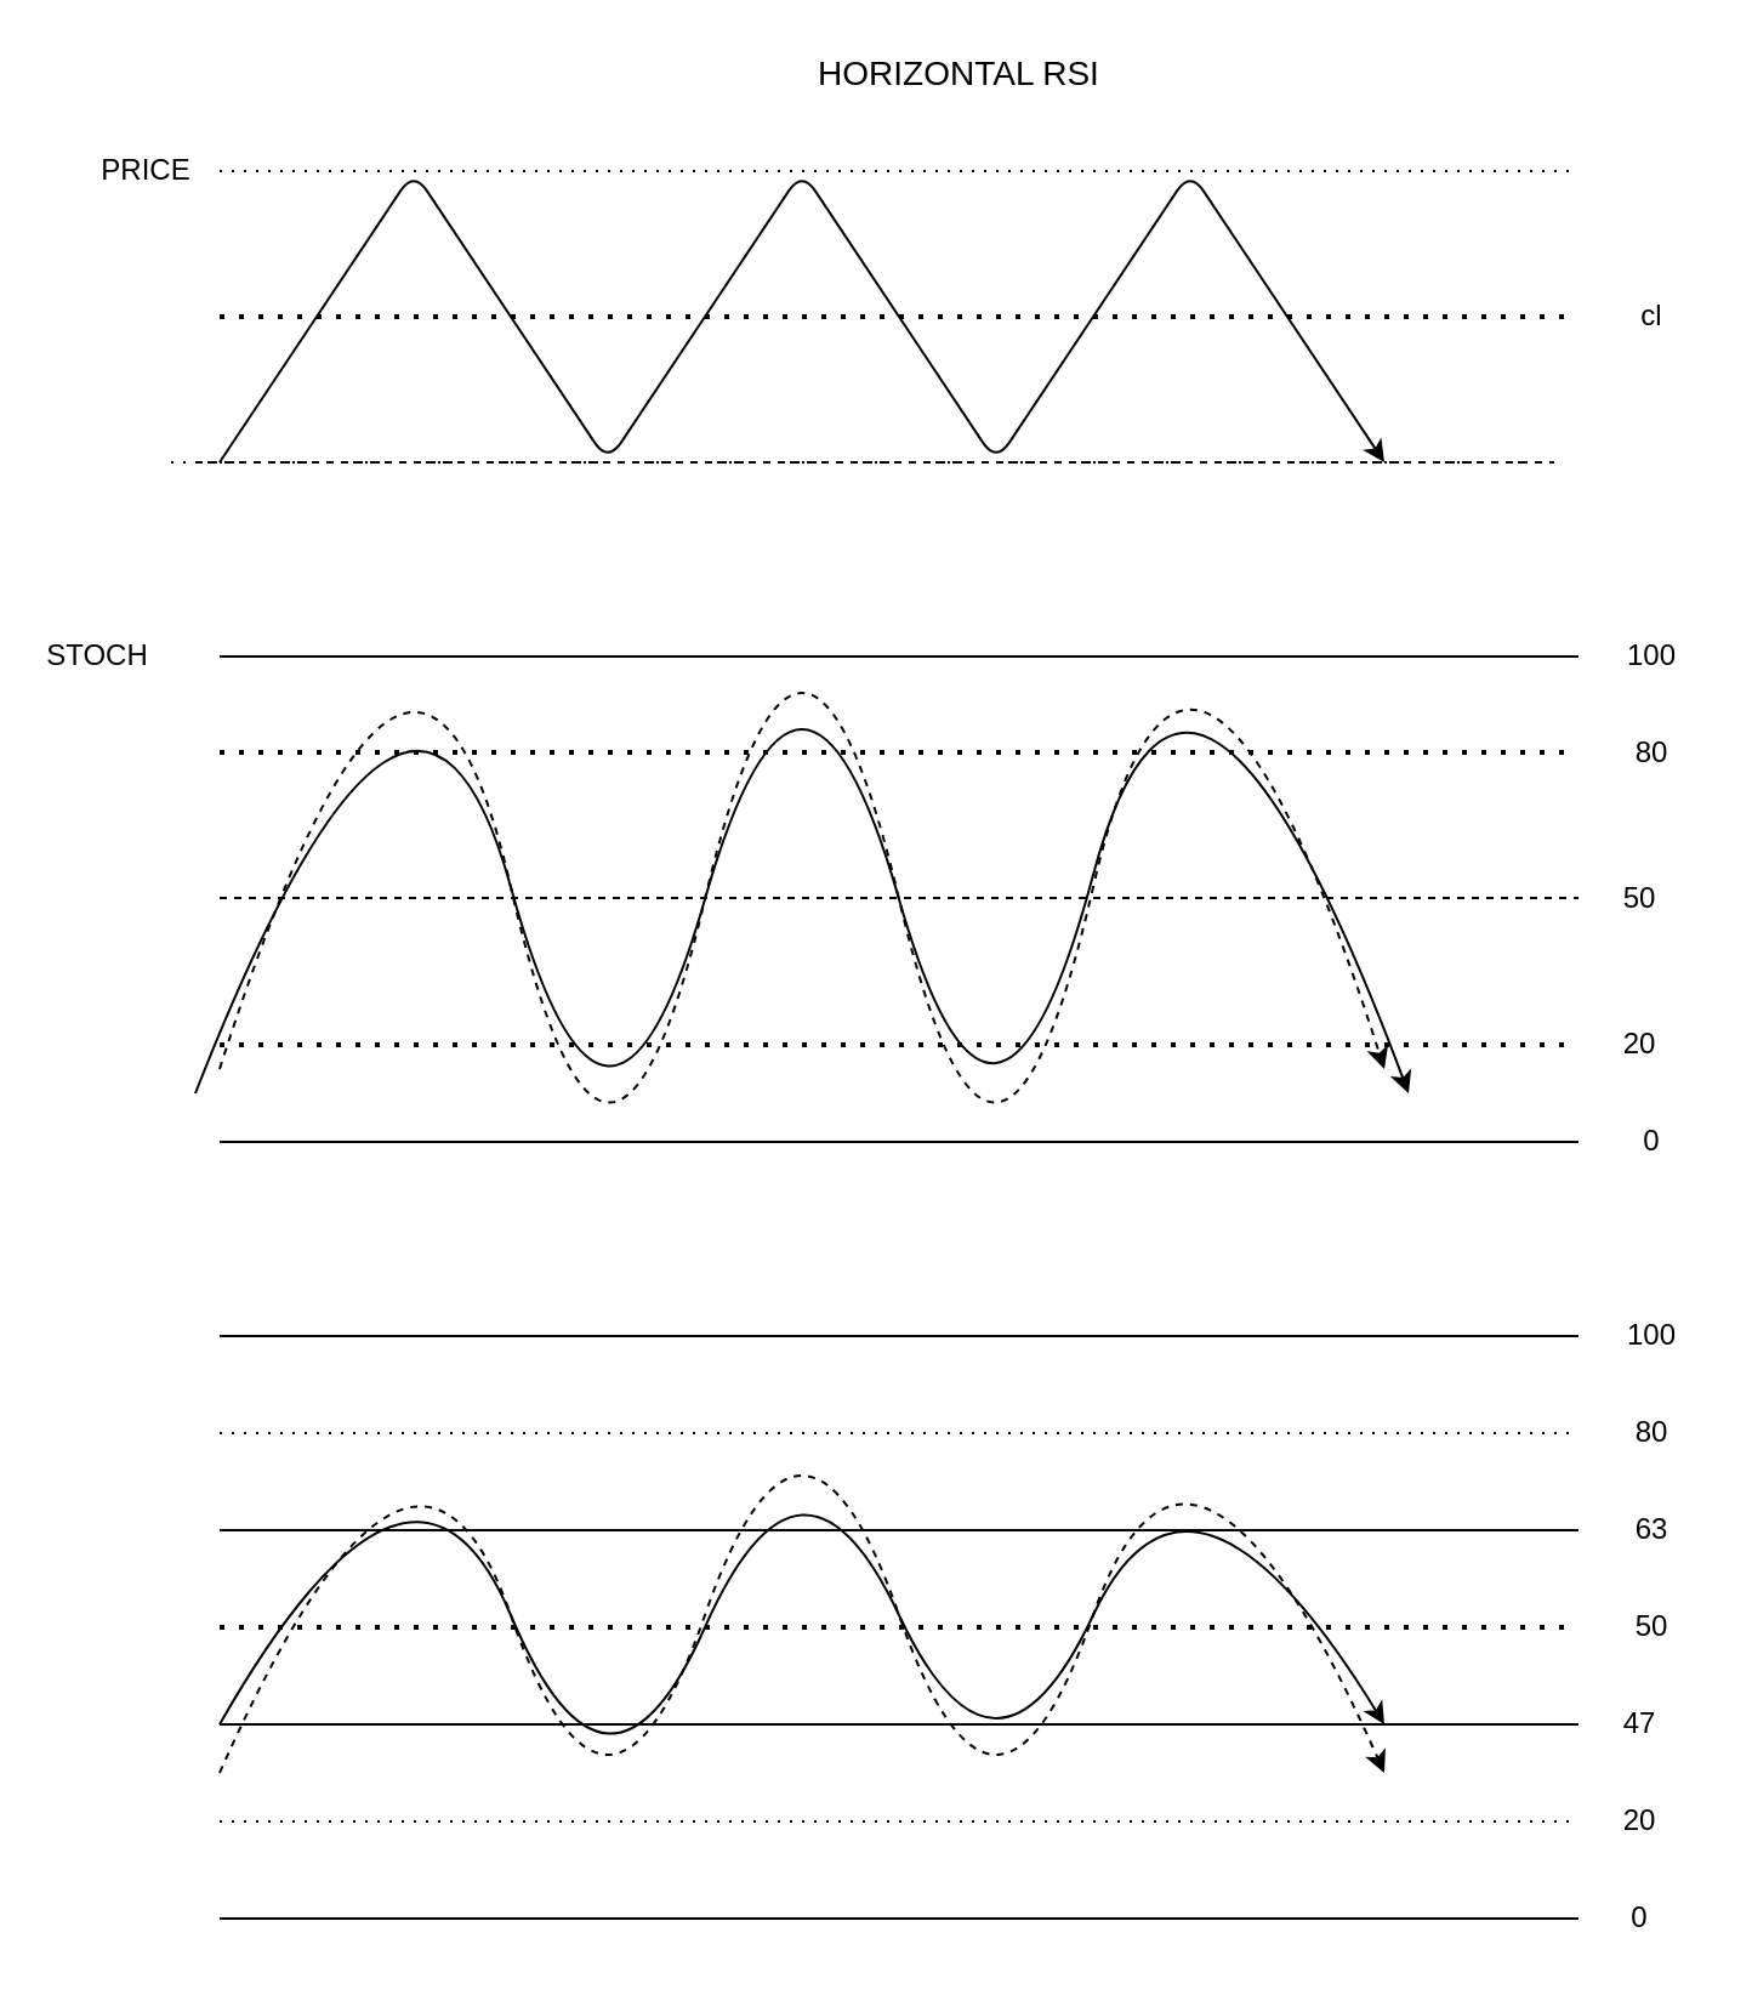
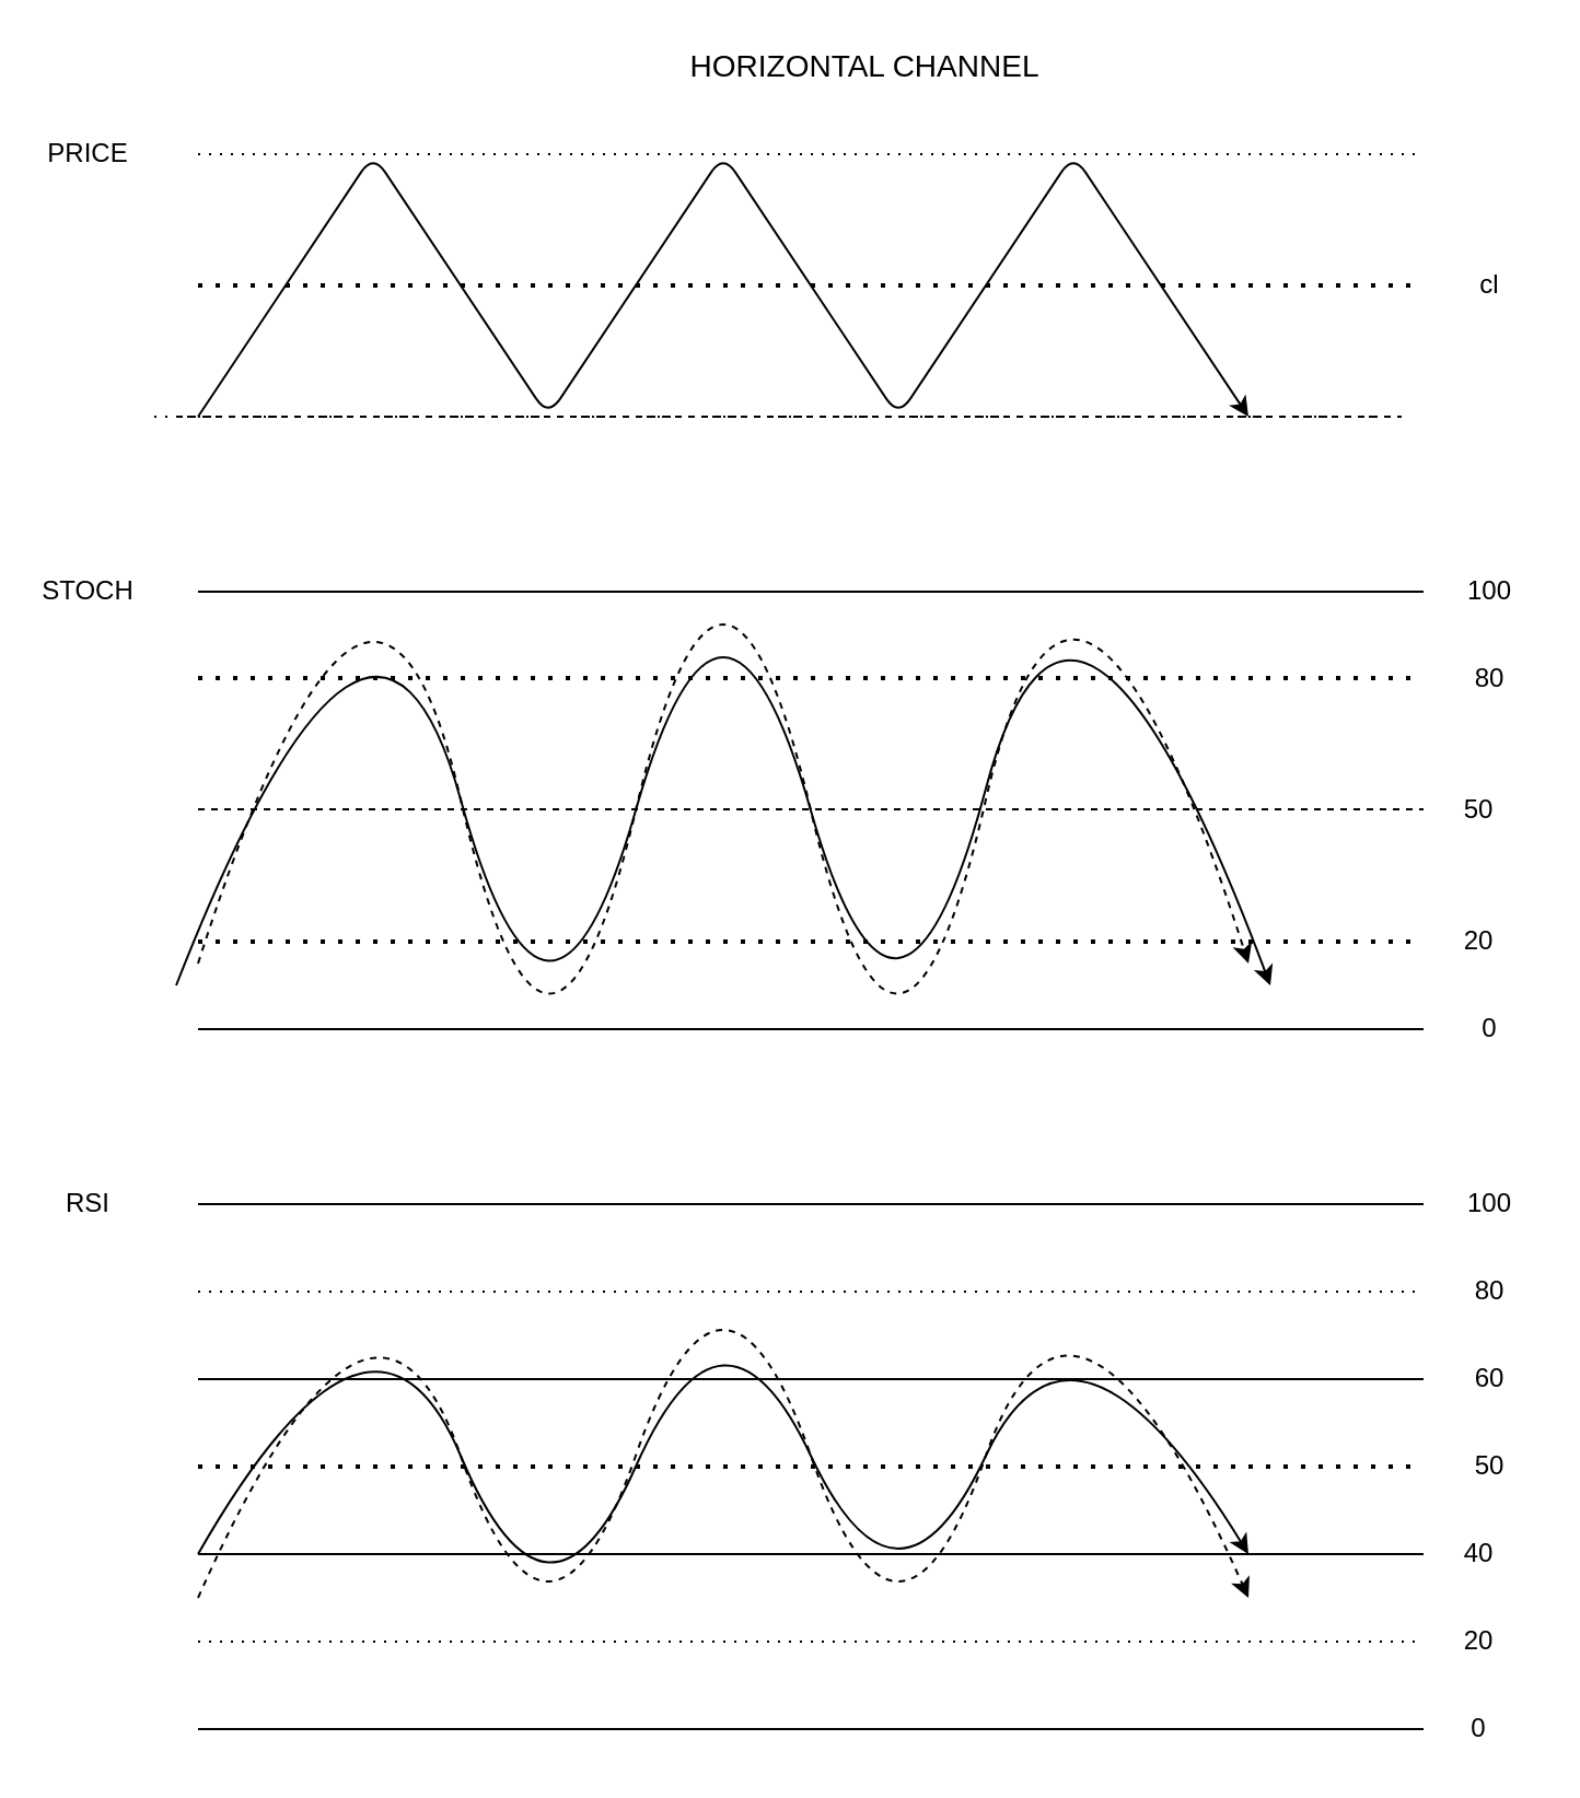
- <mxCell id="34" value="&lt;font style=&quot;font-size: 14px&quot;&gt;HORIZONTAL RSI&lt;/font&gt;" style="text;html=1;strokeColor=none;align=center;verticalAlign=middle;whiteSpace=wrap;rounded=0;" parent="1" vertex="1"><mxGeometry x="290" y="20" width="210" height="20" as="geometry" /></mxCell>
+ <mxCell id="34" value="&lt;font style=&quot;font-size: 14px&quot;&gt;HORIZONTAL CHANNEL&lt;/font&gt;" style="text;html=1;strokeColor=none;align=center;verticalAlign=middle;whiteSpace=wrap;rounded=0;" parent="1" vertex="1"><mxGeometry x="290" y="20" width="210" height="20" as="geometry" /></mxCell>
- <mxCell id="2" value="PRICE" style="text;html=1;strokeColor=none;fillColor=none;align=center;verticalAlign=middle;whiteSpace=wrap;rounded=0;" parent="1" vertex="1"><mxGeometry x="40" y="60" width="40" height="20" as="geometry" /></mxCell>
+ <mxCell id="2" value="PRICE" style="text;html=1;strokeColor=none;fillColor=none;align=center;verticalAlign=middle;whiteSpace=wrap;rounded=0;" parent="1" vertex="1"><mxGeometry x="20" y="60" width="40" height="20" as="geometry" /></mxCell>
+ <mxCell id="13" value="RSI" style="text;html=1;strokeColor=none;fillColor=none;align=center;verticalAlign=middle;whiteSpace=wrap;rounded=0;" parent="1" vertex="1"><mxGeometry x="20" y="540" width="40" height="20" as="geometry" /></mxCell>
- <mxCell id="23" value="63" style="text;html=1;align=center;verticalAlign=middle;resizable=0;points=[];autosize=1;strokeColor=none;" parent="1" vertex="1"><mxGeometry x="665" y="620" width="30" height="20" as="geometry" /></mxCell>
+ <mxCell id="23" value="60" style="text;html=1;align=center;verticalAlign=middle;resizable=0;points=[];autosize=1;strokeColor=none;" parent="1" vertex="1"><mxGeometry x="665" y="620" width="30" height="20" as="geometry" /></mxCell>
- <mxCell id="25" value="47" style="text;html=1;align=center;verticalAlign=middle;resizable=0;points=[];autosize=1;strokeColor=none;" parent="1" vertex="1"><mxGeometry x="660" y="700" width="30" height="20" as="geometry" /></mxCell>
+ <mxCell id="25" value="40" style="text;html=1;align=center;verticalAlign=middle;resizable=0;points=[];autosize=1;strokeColor=none;" parent="1" vertex="1"><mxGeometry x="660" y="700" width="30" height="20" as="geometry" /></mxCell>
